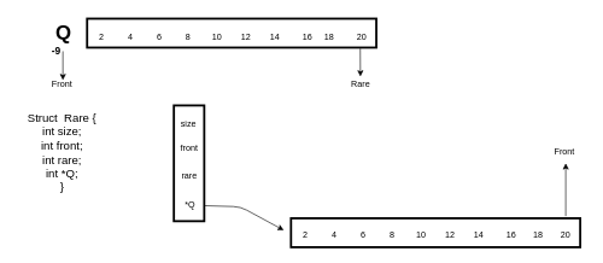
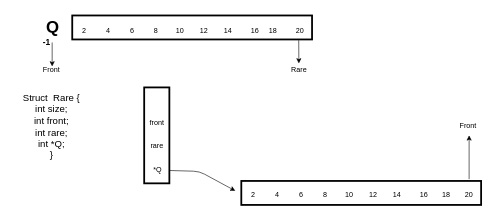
- <mxCell id="19" value="-9" style="text;html=1;align=center;verticalAlign=middle;resizable=0;points=[];autosize=1;strokeColor=none;fillColor=none;fontSize=14;fontStyle=1" vertex="1" parent="1"><mxGeometry x="57" y="55" width="40" height="30" as="geometry" /></mxCell>
+ <mxCell id="19" value="-1" style="text;html=1;align=center;verticalAlign=middle;resizable=0;points=[];autosize=1;strokeColor=none;fillColor=none;fontSize=14;fontStyle=1" vertex="1" parent="1"><mxGeometry x="57" y="55" width="40" height="30" as="geometry" /></mxCell>
- <mxCell id="20" value="size" style="text;html=1;align=center;verticalAlign=middle;resizable=0;points=[];autosize=1;strokeColor=none;fillColor=none;" vertex="1" parent="1"><mxGeometry x="240" y="155" width="40" height="30" as="geometry" /></mxCell>
